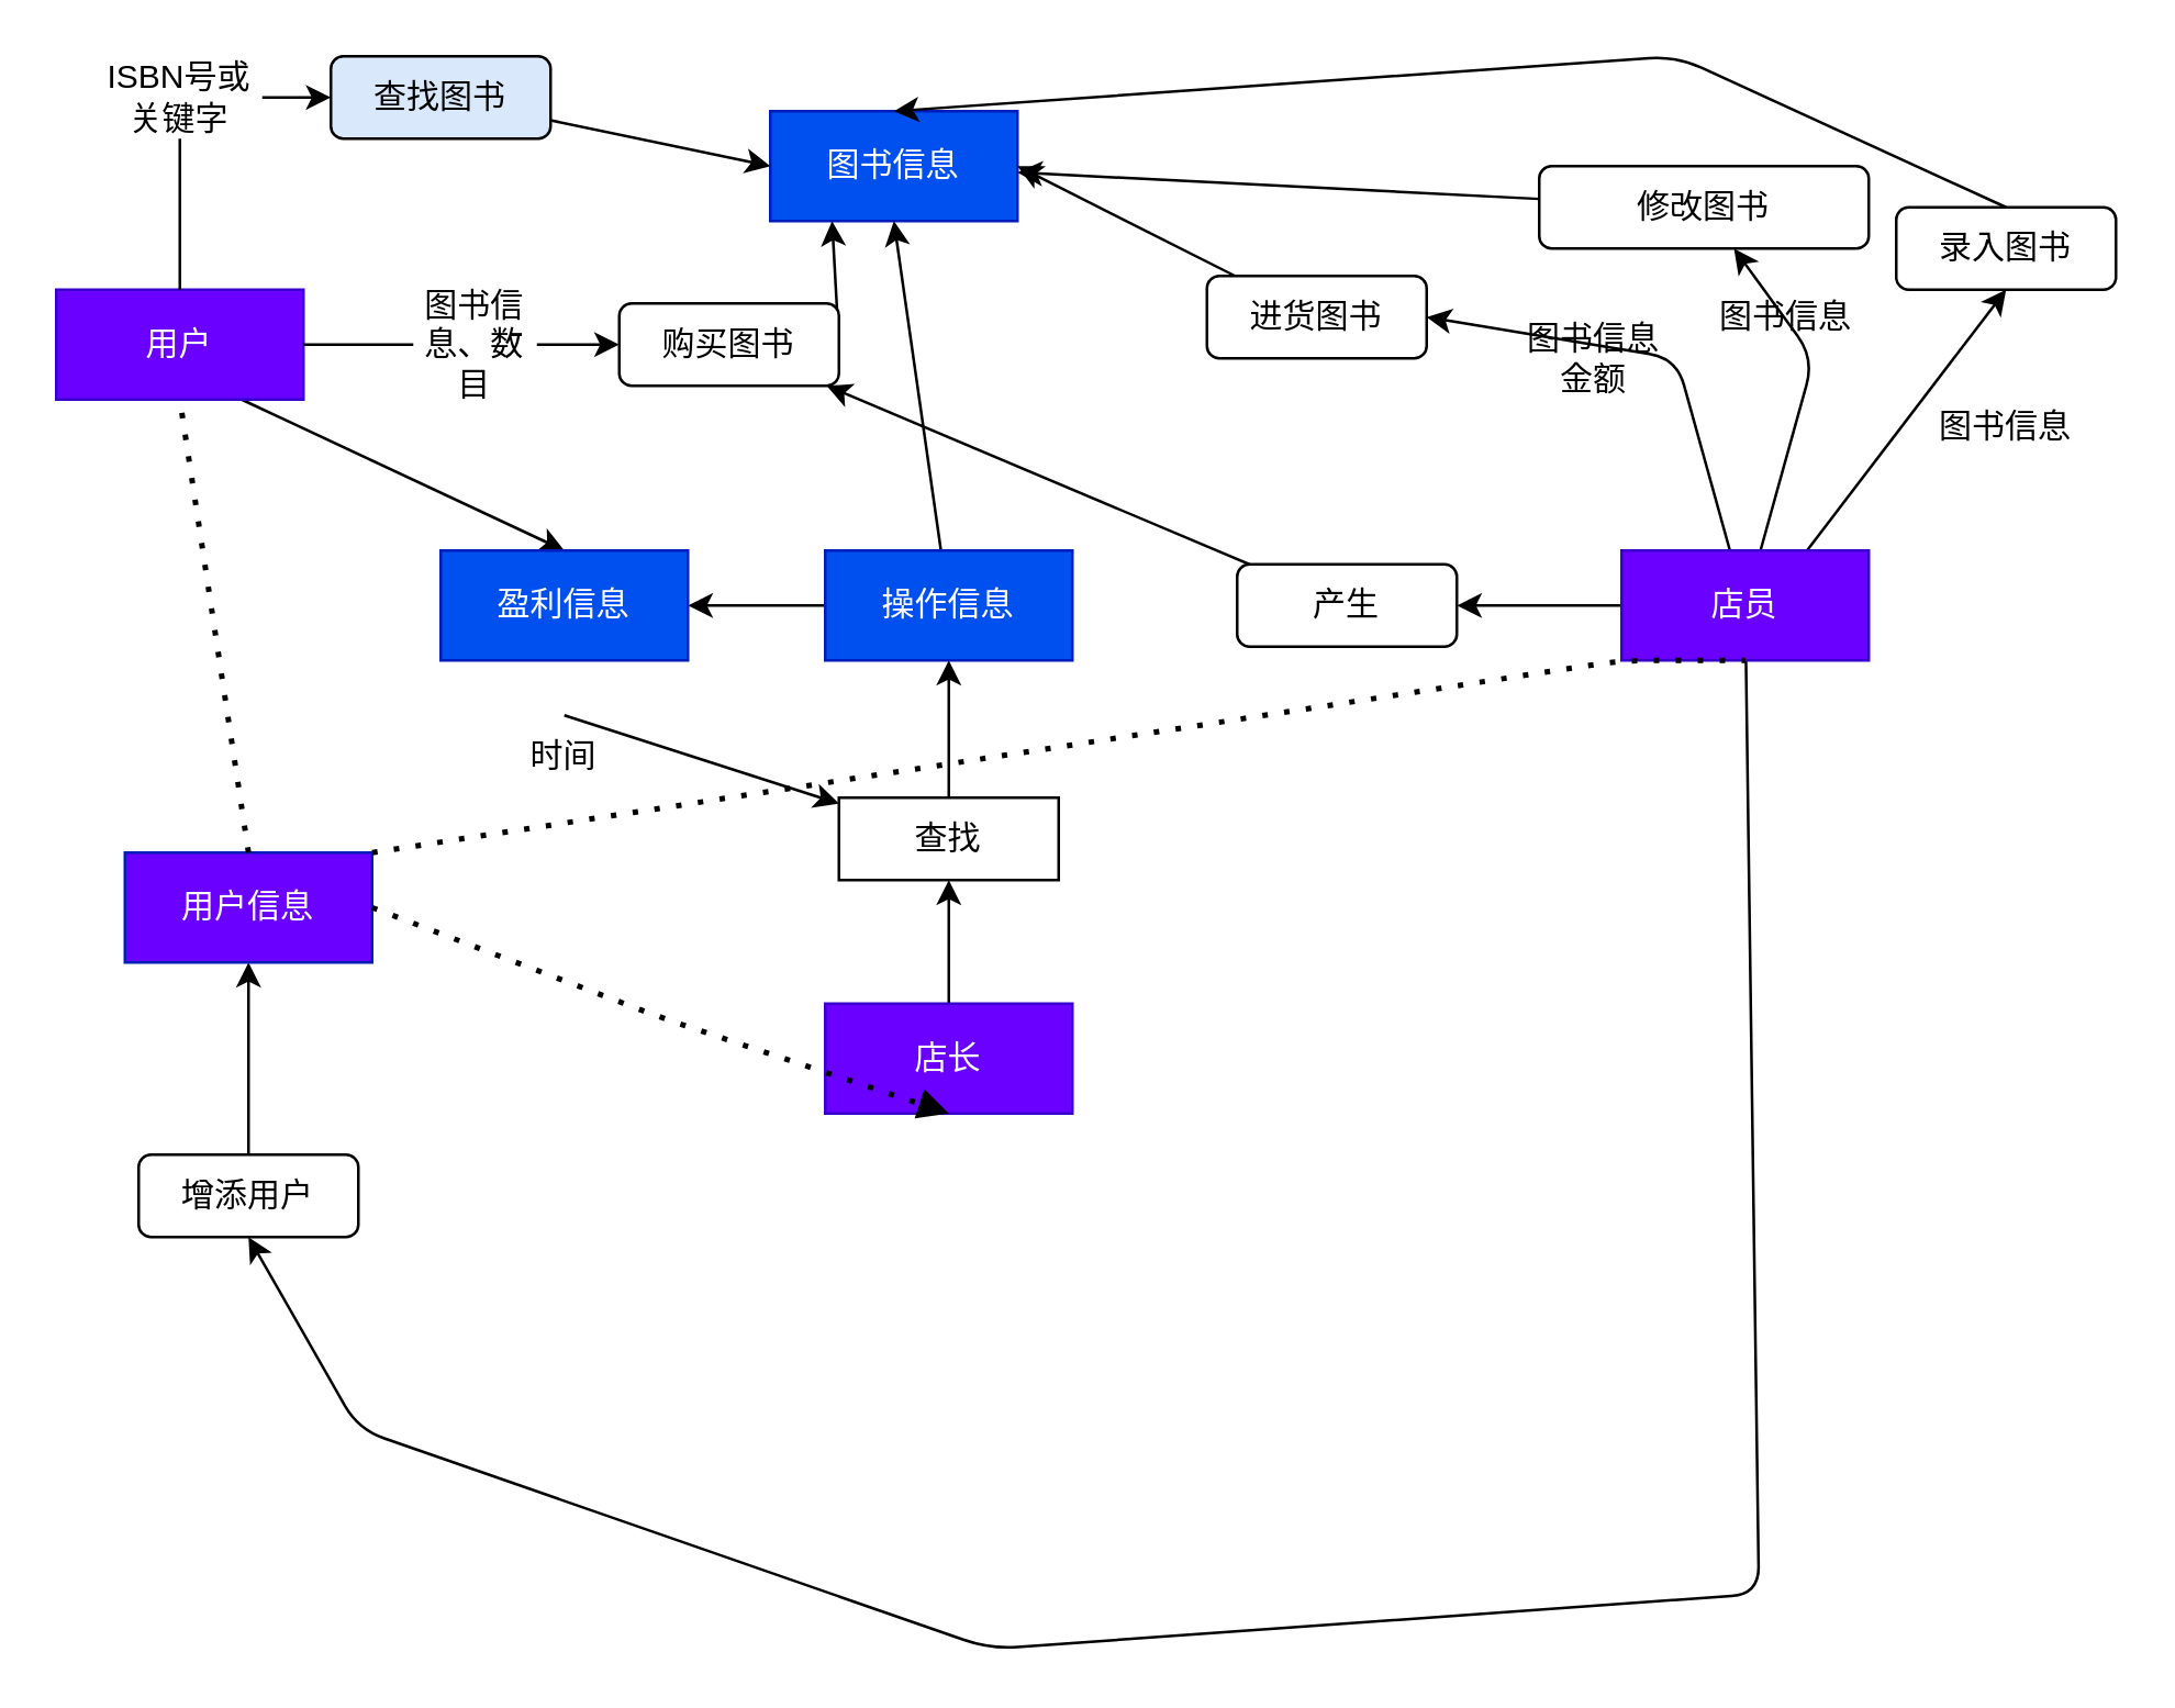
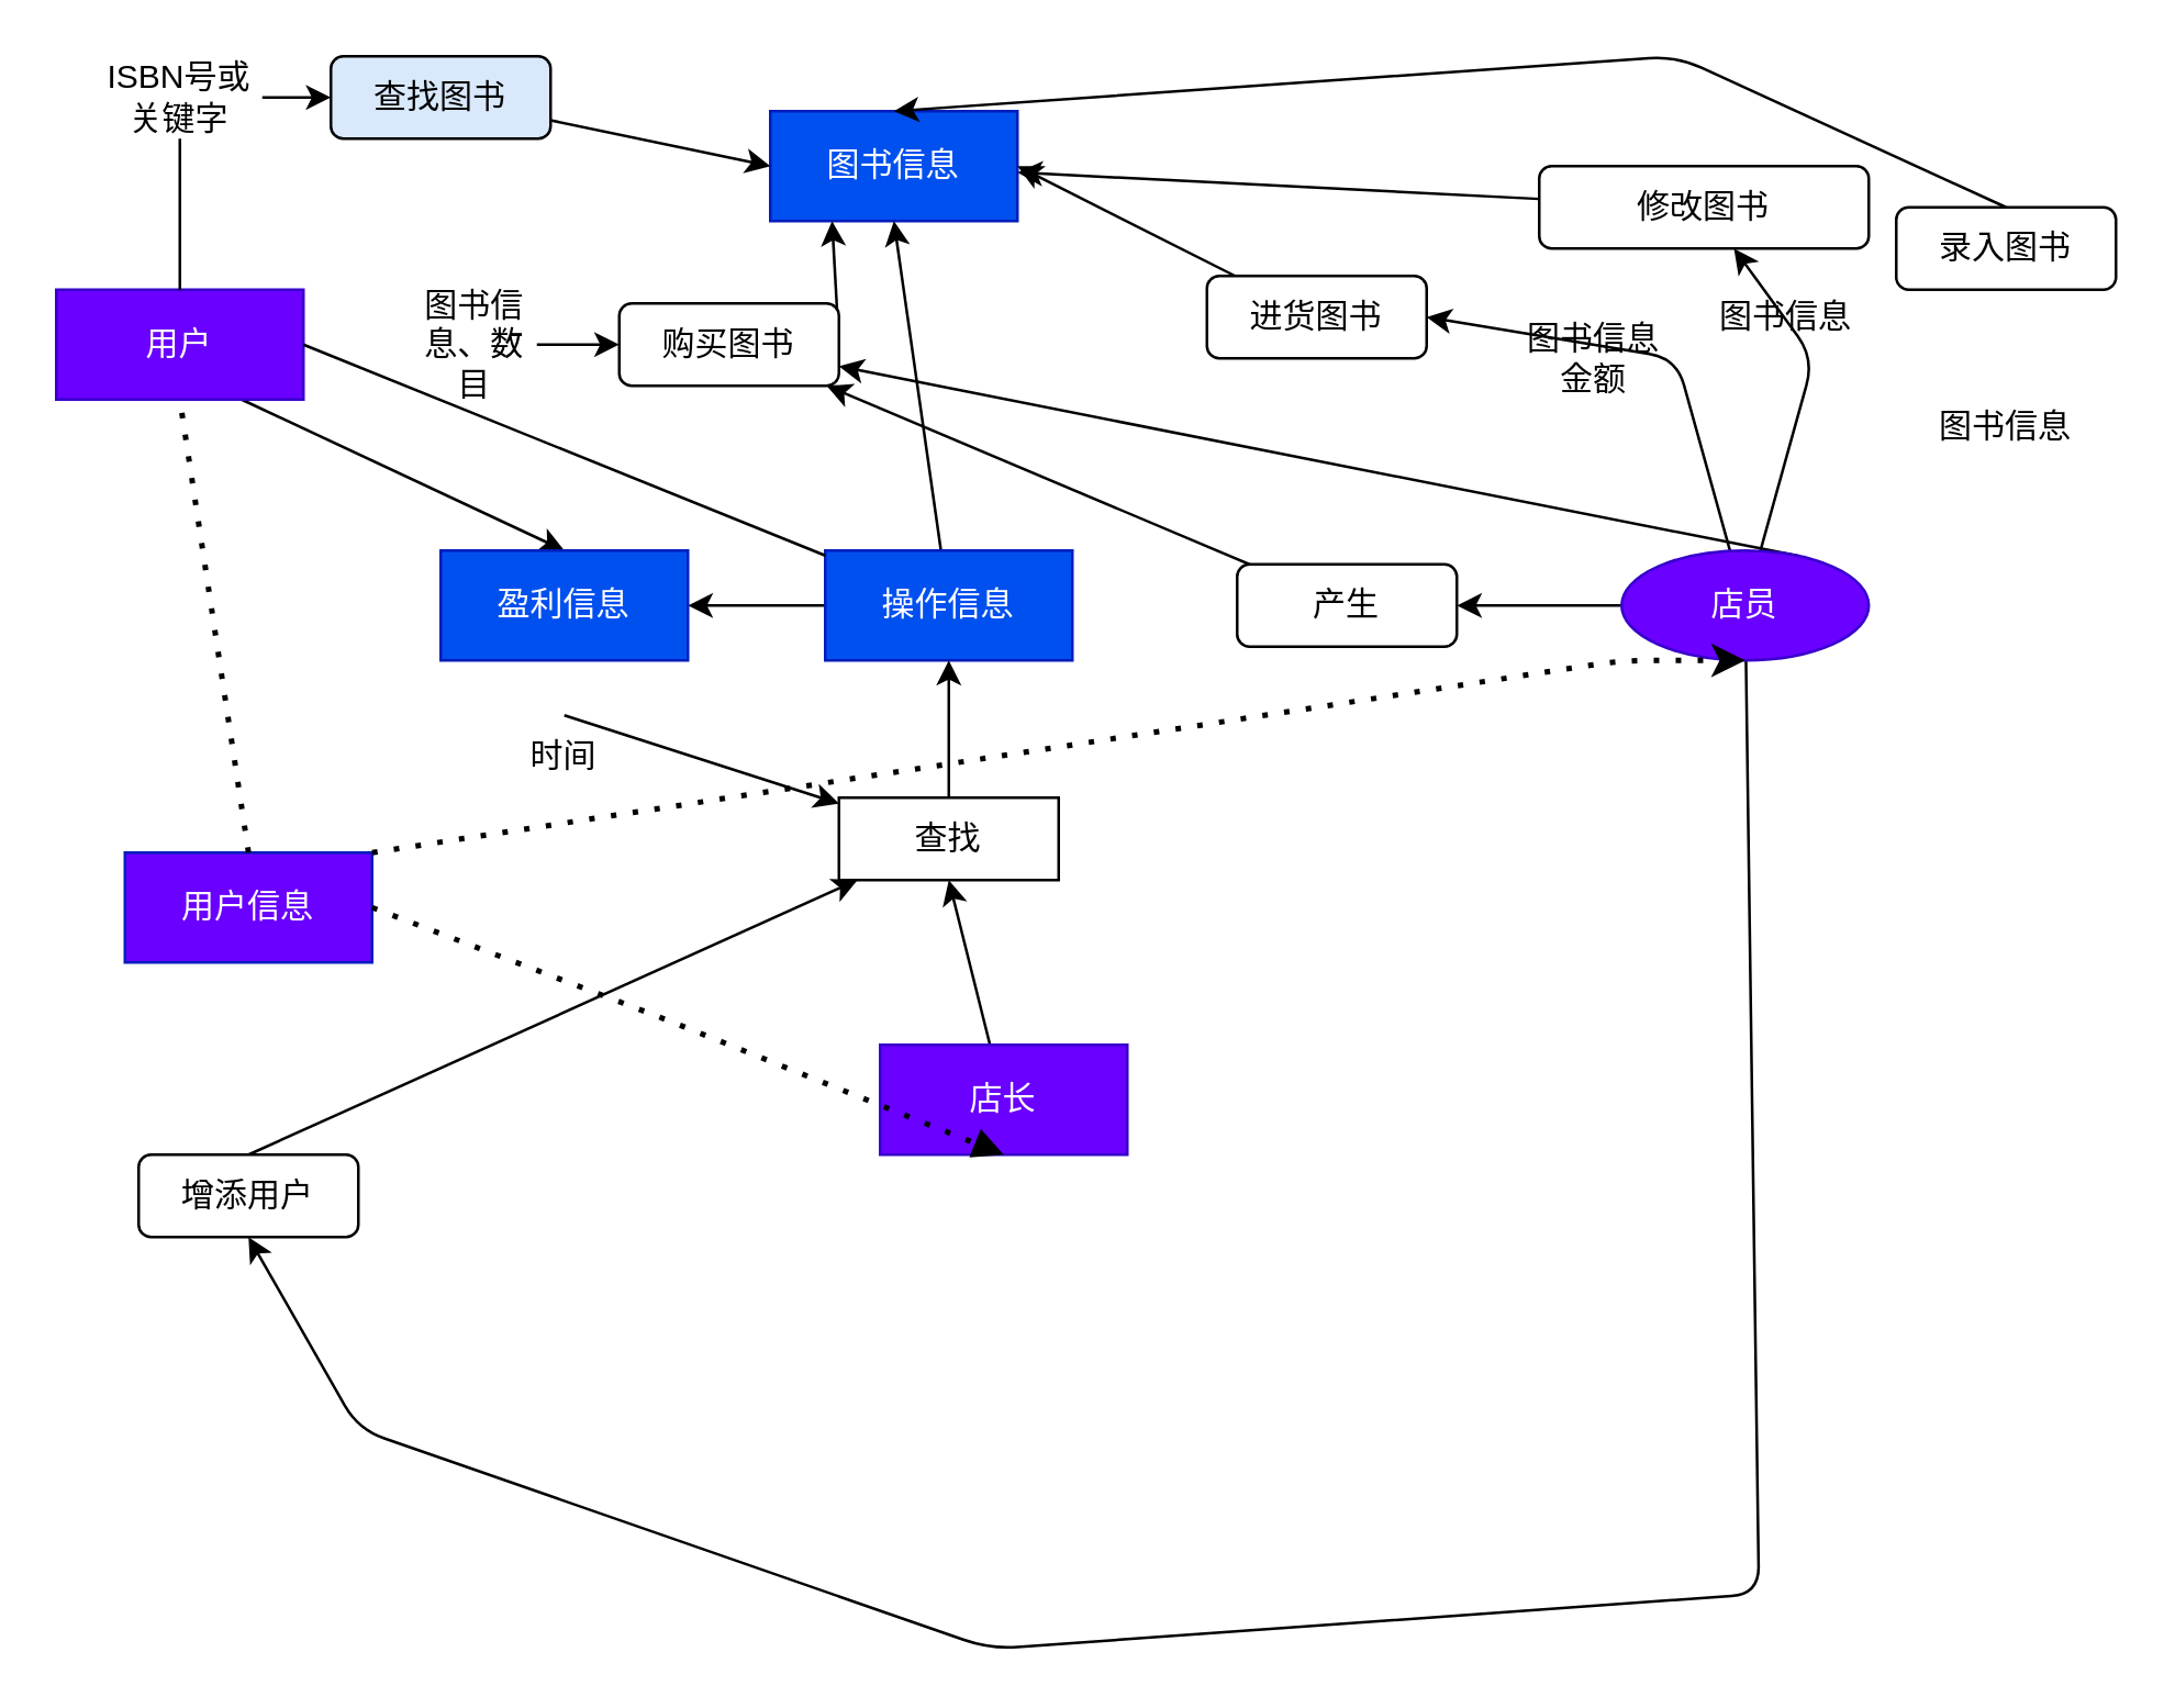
- <mxCell id="41" value="" style="edgeStyle=none;html=1;exitX=1;exitY=0.5;exitDx=0;exitDy=0;fontFamily=Verdana;endArrow=none;" edge="1" parent="1" source="9" target="42"><mxGeometry relative="1" as="geometry"><mxPoint x="65" y="105" as="sourcePoint" /><mxPoint x="225" y="113" as="targetPoint" /></mxGeometry></mxCell>
+ <mxCell id="41" value="" style="edgeStyle=none;html=1;exitX=1;exitY=0.5;exitDx=0;exitDy=0;fontFamily=Verdana;endArrow=none;" edge="1" parent="1" source="9" target="5"><mxGeometry relative="1" as="geometry"><mxPoint x="65" y="105" as="sourcePoint" /><mxPoint x="225" y="113" as="targetPoint" /></mxGeometry></mxCell>
- <mxCell id="22" style="edgeStyle=none;html=1;exitX=0.75;exitY=0;exitDx=0;exitDy=0;entryX=0.5;entryY=1;entryDx=0;entryDy=0;fontFamily=Verdana;" parent="1" source="24" target="32" edge="1"><mxGeometry relative="1" as="geometry" /></mxCell>
+ <mxCell id="22" style="edgeStyle=none;html=1;exitX=0.75;exitY=0;exitDx=0;exitDy=0;fontFamily=Verdana;" parent="1" source="24" target="13" edge="1"><mxGeometry relative="1" as="geometry" /></mxCell>
- <mxCell id="24" value="店员" style="rounded=0;whiteSpace=wrap;html=1;fontFamily=Verdana;fillColor=#6a00ff;fontColor=#ffffff;strokeColor=#3700CC;" parent="1" vertex="1"><mxGeometry x="590" y="200" width="90" height="40" as="geometry" /></mxCell>
+ <mxCell id="24" value="店员" style="ellipse;whiteSpace=wrap;html=1;fontFamily=Verdana;fillColor=#6a00ff;fontColor=#ffffff;strokeColor=#3700CC;" parent="1" vertex="1"><mxGeometry x="590" y="200" width="90" height="40" as="geometry" /></mxCell>
- <mxCell id="37" value="" style="endArrow=none;dashed=1;html=1;dashPattern=1 3;strokeWidth=2;fontFamily=Verdana;exitX=1;exitY=0;exitDx=0;exitDy=0;entryX=0.5;entryY=1;entryDx=0;entryDy=0;" parent="1" source="35" target="24" edge="1"><mxGeometry width="50" height="50" relative="1" as="geometry"><mxPoint x="100" y="320" as="sourcePoint" /><mxPoint x="150" y="230" as="targetPoint" /><Array as="points"><mxPoint x="590" y="240" /></Array></mxGeometry></mxCell>
+ <mxCell id="37" value="" style="endArrow=classic;dashed=1;html=1;dashPattern=1 3;strokeWidth=2;fontFamily=Verdana;exitX=1;exitY=0;exitDx=0;exitDy=0;entryX=0.5;entryY=1;entryDx=0;entryDy=0;" parent="1" source="35" target="24" edge="1"><mxGeometry width="50" height="50" relative="1" as="geometry"><mxPoint x="100" y="320" as="sourcePoint" /><mxPoint x="150" y="230" as="targetPoint" /><Array as="points"><mxPoint x="590" y="240" /></Array></mxGeometry></mxCell>
- <mxCell id="15" value="店长" style="rounded=0;whiteSpace=wrap;html=1;fontFamily=Verdana;fillColor=#6a00ff;fontColor=#ffffff;strokeColor=#3700CC;" parent="1" vertex="1"><mxGeometry x="300" y="365" width="90" height="40" as="geometry" /></mxCell>
+ <mxCell id="15" value="店长" style="rounded=0;whiteSpace=wrap;html=1;fontFamily=Verdana;fillColor=#6a00ff;fontColor=#ffffff;strokeColor=#3700CC;" parent="1" vertex="1"><mxGeometry x="320" y="380" width="90" height="40" as="geometry" /></mxCell>
- <mxCell id="33" style="edgeStyle=none;html=1;exitX=0.5;exitY=0;exitDx=0;exitDy=0;fontFamily=Verdana;" parent="1" source="34" target="35" edge="1"><mxGeometry relative="1" as="geometry" /></mxCell>
+ <mxCell id="33" style="edgeStyle=none;html=1;exitX=0.5;exitY=0;exitDx=0;exitDy=0;fontFamily=Verdana;" parent="1" source="34" target="17" edge="1"><mxGeometry relative="1" as="geometry" /></mxCell>
